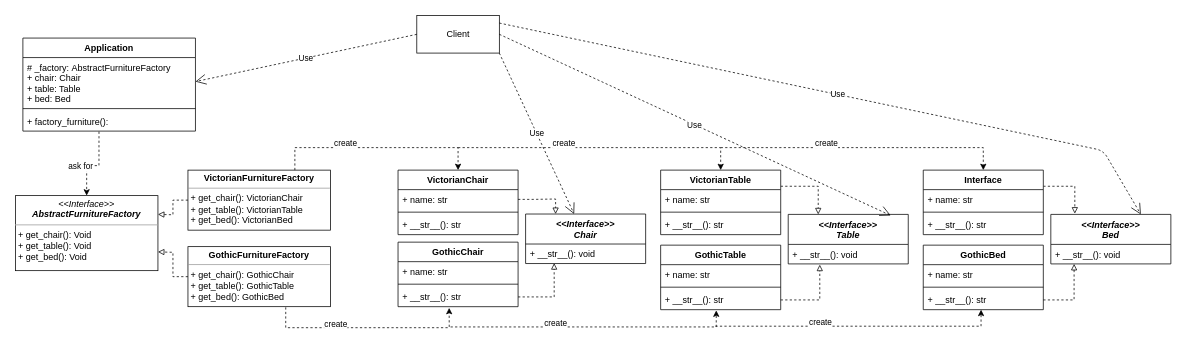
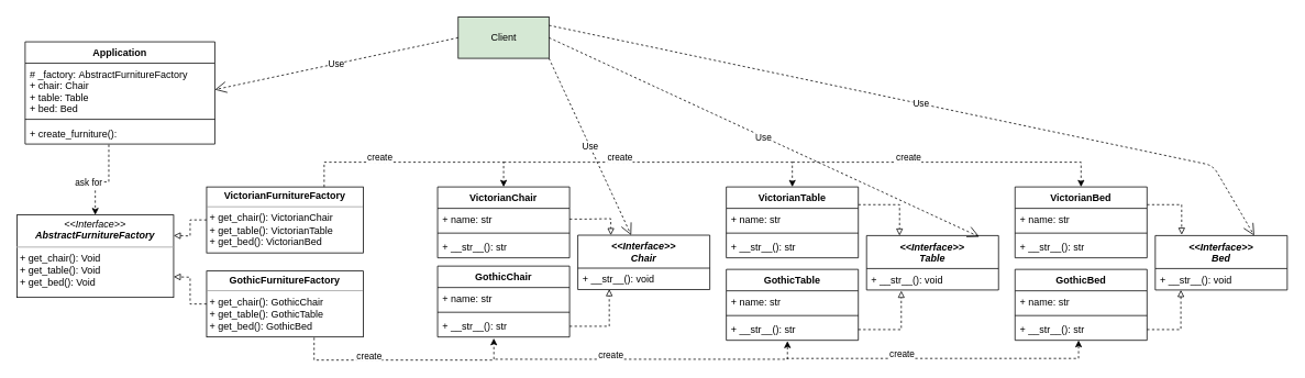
- <mxCell id="61" value="Client" style="html=1;" vertex="1" parent="1"><mxGeometry x="555" y="20" width="110" height="50" as="geometry" /></mxCell>
+ <mxCell id="61" value="Client" style="html=1;fillColor=#d5e8d4;" vertex="1" parent="1"><mxGeometry x="555" y="20" width="110" height="50" as="geometry" /></mxCell>
- <mxCell id="44" value="+ factory_furniture():" style="text;strokeColor=none;fillColor=none;align=left;verticalAlign=top;spacingLeft=4;spacingRight=4;overflow=hidden;rotatable=0;points=[[0,0.5],[1,0.5]];portConstraint=eastwest;" vertex="1" parent="41"><mxGeometry y="98" width="230" height="26" as="geometry" /></mxCell>
+ <mxCell id="44" value="+ create_furniture():" style="text;strokeColor=none;fillColor=none;align=left;verticalAlign=top;spacingLeft=4;spacingRight=4;overflow=hidden;rotatable=0;points=[[0,0.5],[1,0.5]];portConstraint=eastwest;" vertex="1" parent="41"><mxGeometry y="98" width="230" height="26" as="geometry" /></mxCell>
- <mxCell id="22" value="Interface" style="swimlane;fontStyle=1;align=center;verticalAlign=top;childLayout=stackLayout;horizontal=1;startSize=26;horizontalStack=0;resizeParent=1;resizeParentMax=0;resizeLast=0;collapsible=1;marginBottom=0;" vertex="1" parent="1"><mxGeometry x="1230" y="226" width="160" height="86" as="geometry" /></mxCell>
+ <mxCell id="22" value="VictorianBed" style="swimlane;fontStyle=1;align=center;verticalAlign=top;childLayout=stackLayout;horizontal=1;startSize=26;horizontalStack=0;resizeParent=1;resizeParentMax=0;resizeLast=0;collapsible=1;marginBottom=0;" vertex="1" parent="1"><mxGeometry x="1230" y="226" width="160" height="86" as="geometry" /></mxCell>
